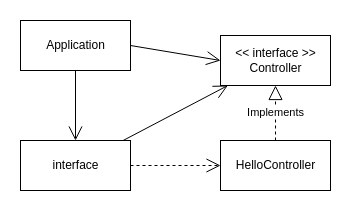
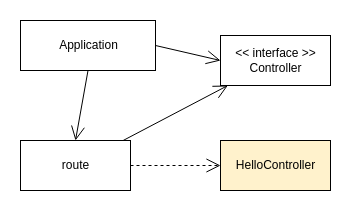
- <mxCell id="2" value="Application" style="html=1;" parent="1" vertex="1"><mxGeometry x="20" y="20" width="110" height="50" as="geometry" /></mxCell>
+ <mxCell id="2" value="Application" style="html=1;" parent="1" vertex="1"><mxGeometry x="20" y="20" width="135" height="50" as="geometry" /></mxCell>
- <mxCell id="10" value="Implements" style="endArrow=block;dashed=1;endFill=0;endSize=12;html=1;entryX=0.5;entryY=1;entryDx=0;entryDy=0;exitX=0.5;exitY=0;exitDx=0;exitDy=0;" parent="1" source="5" target="4" edge="1"><mxGeometry width="160" relative="1" as="geometry"><mxPoint x="300" y="170" as="sourcePoint" /><mxPoint x="460" y="170" as="targetPoint" /></mxGeometry></mxCell>
- <mxCell id="3" value="interface" style="html=1;" parent="1" vertex="1"><mxGeometry x="20" y="140" width="110" height="50" as="geometry" /></mxCell>
+ <mxCell id="3" value="route" style="html=1;" parent="1" vertex="1"><mxGeometry x="20" y="140" width="110" height="50" as="geometry" /></mxCell>
- <mxCell id="5" value="HelloController" style="html=1;" parent="1" vertex="1"><mxGeometry x="220" y="140" width="110" height="50" as="geometry" /></mxCell>
+ <mxCell id="5" value="HelloController" style="html=1;fillColor=#fff2cc;" parent="1" vertex="1"><mxGeometry x="220" y="140" width="110" height="50" as="geometry" /></mxCell>
